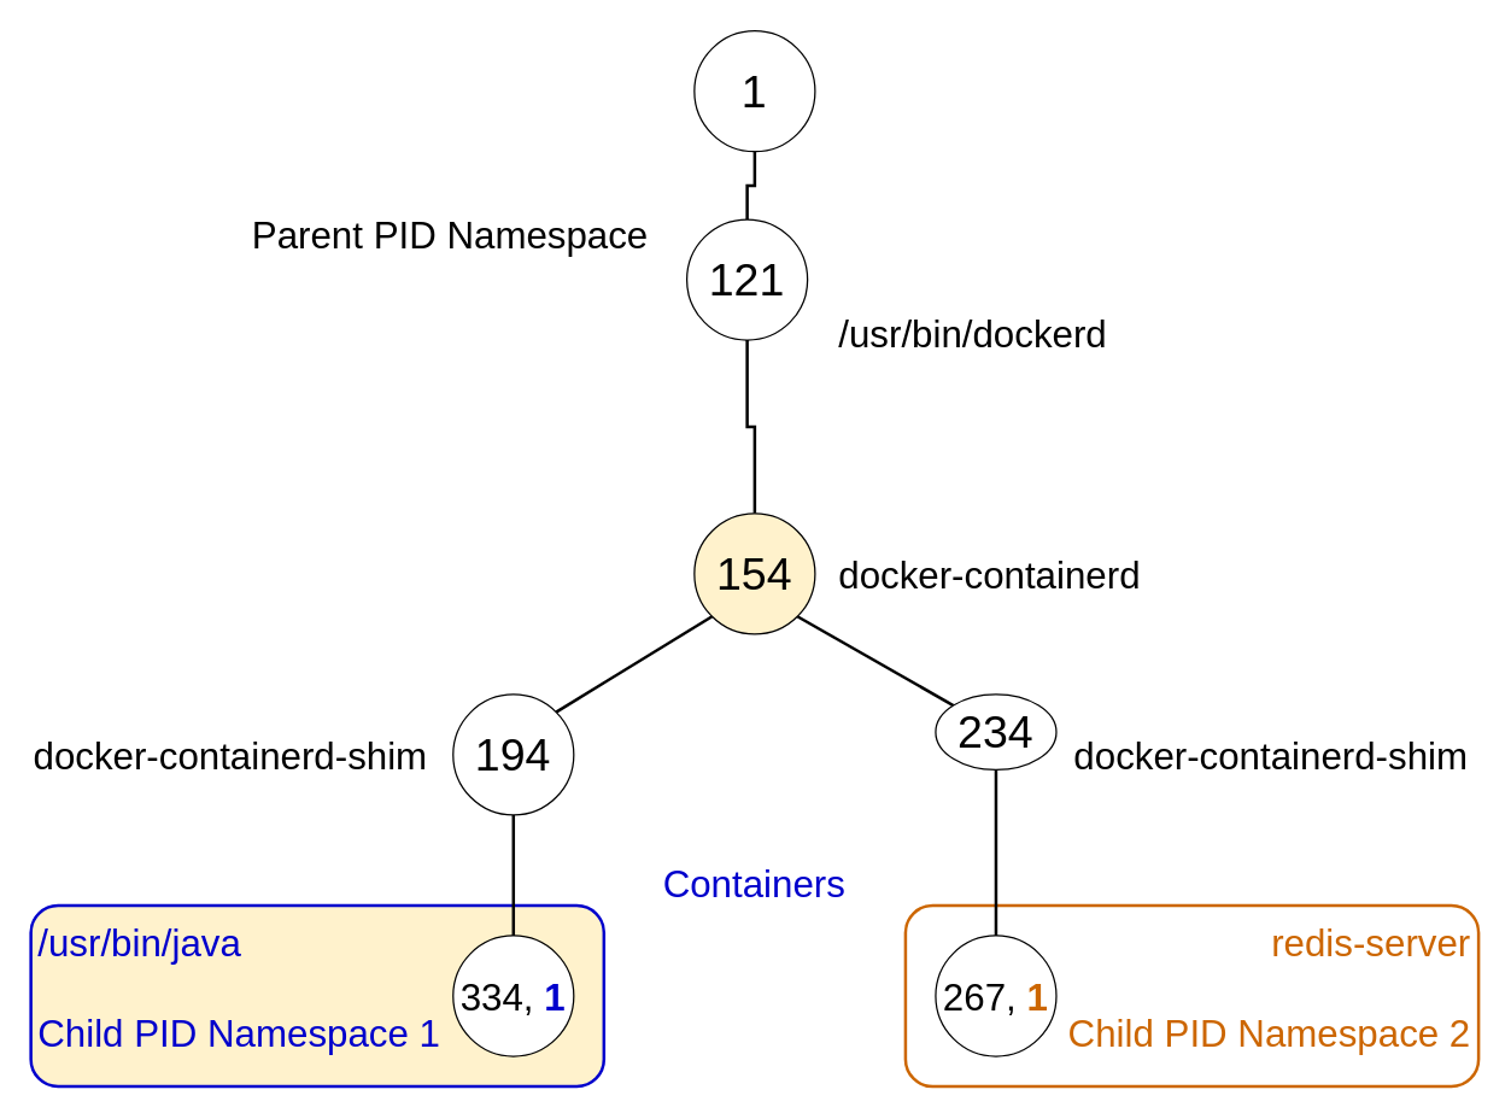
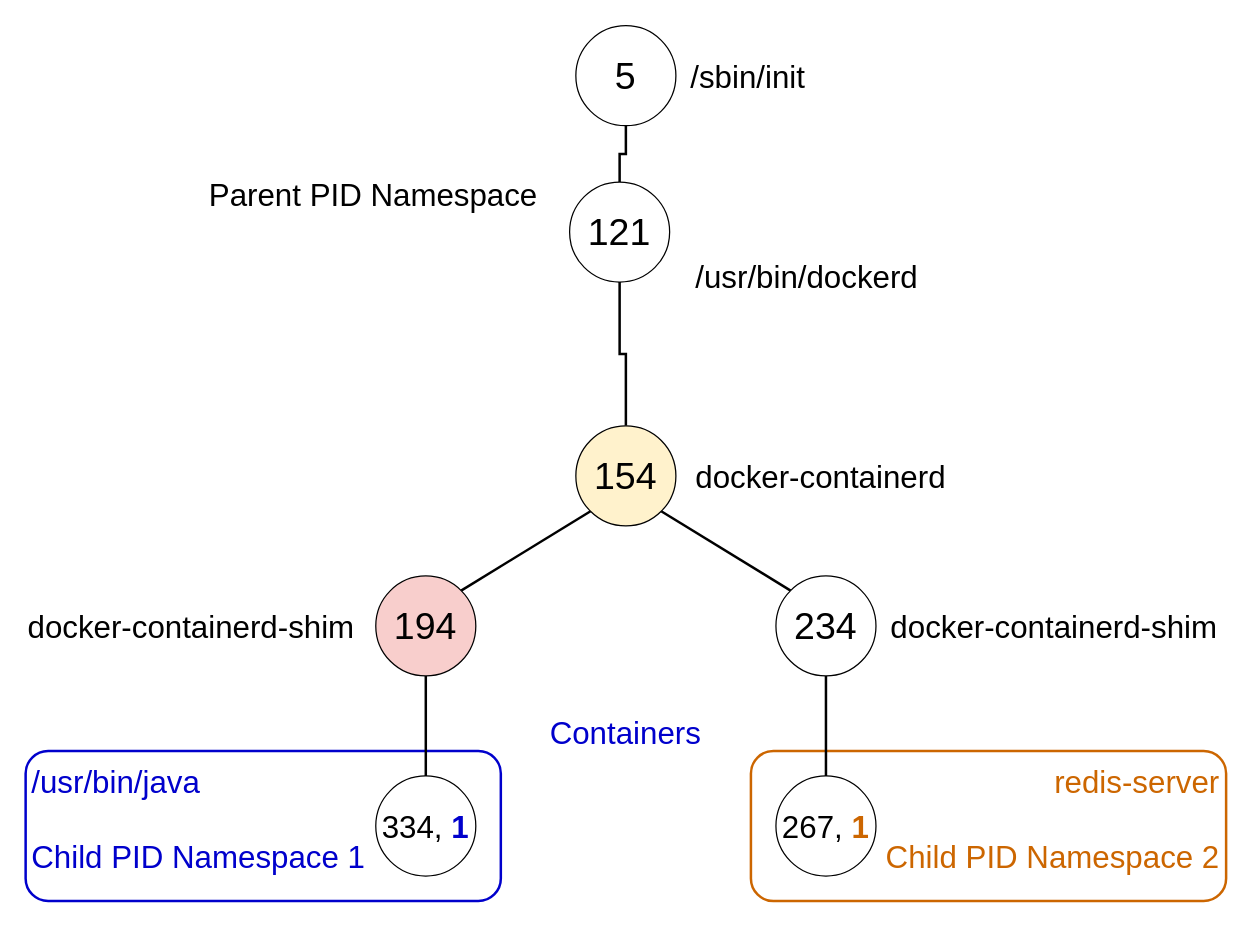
- <mxCell id="5" value="1" style="ellipse;whiteSpace=wrap;html=1;aspect=fixed;fontSize=30;" vertex="1" parent="1"><mxGeometry x="460" y="20" width="80" height="80" as="geometry" /></mxCell>
+ <mxCell id="5" value="5" style="ellipse;whiteSpace=wrap;html=1;aspect=fixed;fontSize=30;" vertex="1" parent="1"><mxGeometry x="460" y="20" width="80" height="80" as="geometry" /></mxCell>
+ <mxCell id="17" value="/sbin/init" style="text;html=1;strokeColor=none;fillColor=none;align=left;verticalAlign=middle;whiteSpace=wrap;rounded=0;fontSize=25;" vertex="1" parent="1"><mxGeometry x="550" y="20" width="190" height="80" as="geometry" /></mxCell>
- <mxCell id="14" value="234" style="ellipse;whiteSpace=wrap;html=1;aspect=fixed;fontSize=30;" vertex="1" parent="1"><mxGeometry x="620" y="460" width="80" height="50" as="geometry" /></mxCell>
+ <mxCell id="14" value="234" style="ellipse;whiteSpace=wrap;html=1;aspect=fixed;fontSize=30;" vertex="1" parent="1"><mxGeometry x="620" y="460" width="80" height="80" as="geometry" /></mxCell>
- <mxCell id="12" value="194" style="ellipse;whiteSpace=wrap;html=1;aspect=fixed;fontSize=30;" vertex="1" parent="1"><mxGeometry x="300" y="460" width="80" height="80" as="geometry" /></mxCell>
+ <mxCell id="12" value="194" style="ellipse;whiteSpace=wrap;html=1;aspect=fixed;fontSize=30;fillColor=#f8cecc;" vertex="1" parent="1"><mxGeometry x="300" y="460" width="80" height="80" as="geometry" /></mxCell>
- <mxCell id="3" value="/usr/bin/java&lt;br&gt;&lt;br&gt;Child PID Namespace 1" style="rounded=1;whiteSpace=wrap;html=1;fontSize=25;fontColor=#0000CC;align=left;verticalAlign=top;spacingTop=3;spacingLeft=3;strokeColor=#0000CC;strokeWidth=2;fillColor=#fff2cc;" vertex="1" parent="1"><mxGeometry x="20" y="600" width="380" height="120" as="geometry" /></mxCell>
+ <mxCell id="3" value="/usr/bin/java&lt;br&gt;&lt;br&gt;Child PID Namespace 1" style="rounded=1;whiteSpace=wrap;html=1;fontSize=25;fontColor=#0000CC;align=left;verticalAlign=top;spacingTop=3;spacingLeft=3;strokeColor=#0000CC;strokeWidth=2;" vertex="1" parent="1"><mxGeometry x="20" y="600" width="380" height="120" as="geometry" /></mxCell>
